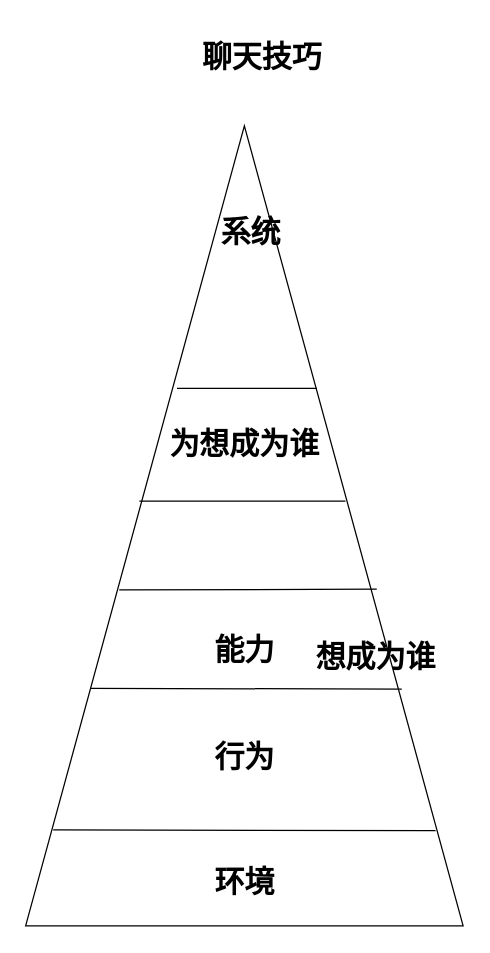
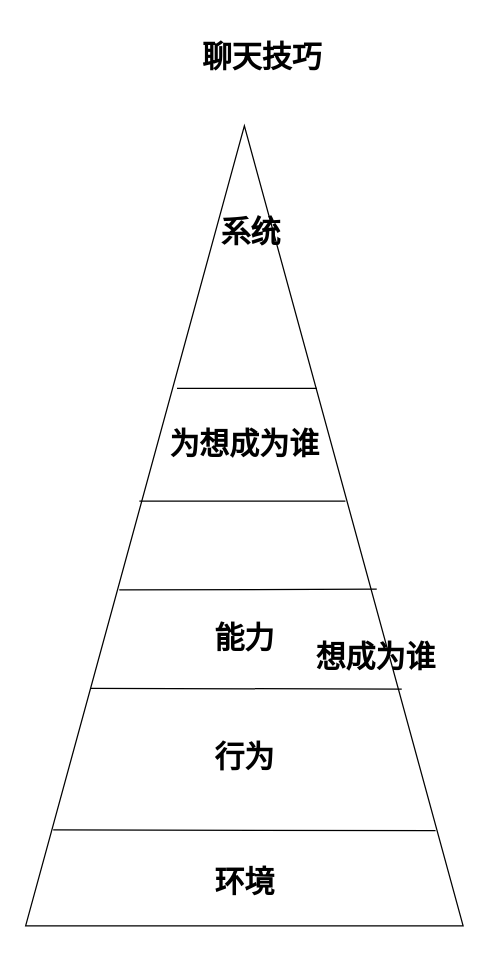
- <mxCell id="10" value="&lt;h1&gt;&lt;font style=&quot;vertical-align: inherit&quot;&gt;&lt;font style=&quot;vertical-align: inherit&quot;&gt;能力&lt;/font&gt;&lt;/font&gt;&lt;/h1&gt;" style="text;html=1;align=center;verticalAlign=middle;resizable=0;points=[];autosize=1;strokeColor=none;fillColor=none;" vertex="1" parent="1"><mxGeometry x="165" y="495" width="60" height="50" as="geometry" /></mxCell>
+ <mxCell id="10" value="&lt;h1&gt;&lt;font style=&quot;vertical-align: inherit&quot;&gt;&lt;font style=&quot;vertical-align: inherit&quot;&gt;能力&lt;/font&gt;&lt;/font&gt;&lt;/h1&gt;" style="text;html=1;align=center;verticalAlign=middle;resizable=0;points=[];autosize=1;strokeColor=none;fillColor=none;" vertex="1" parent="1"><mxGeometry x="165" y="485" width="60" height="50" as="geometry" /></mxCell>
